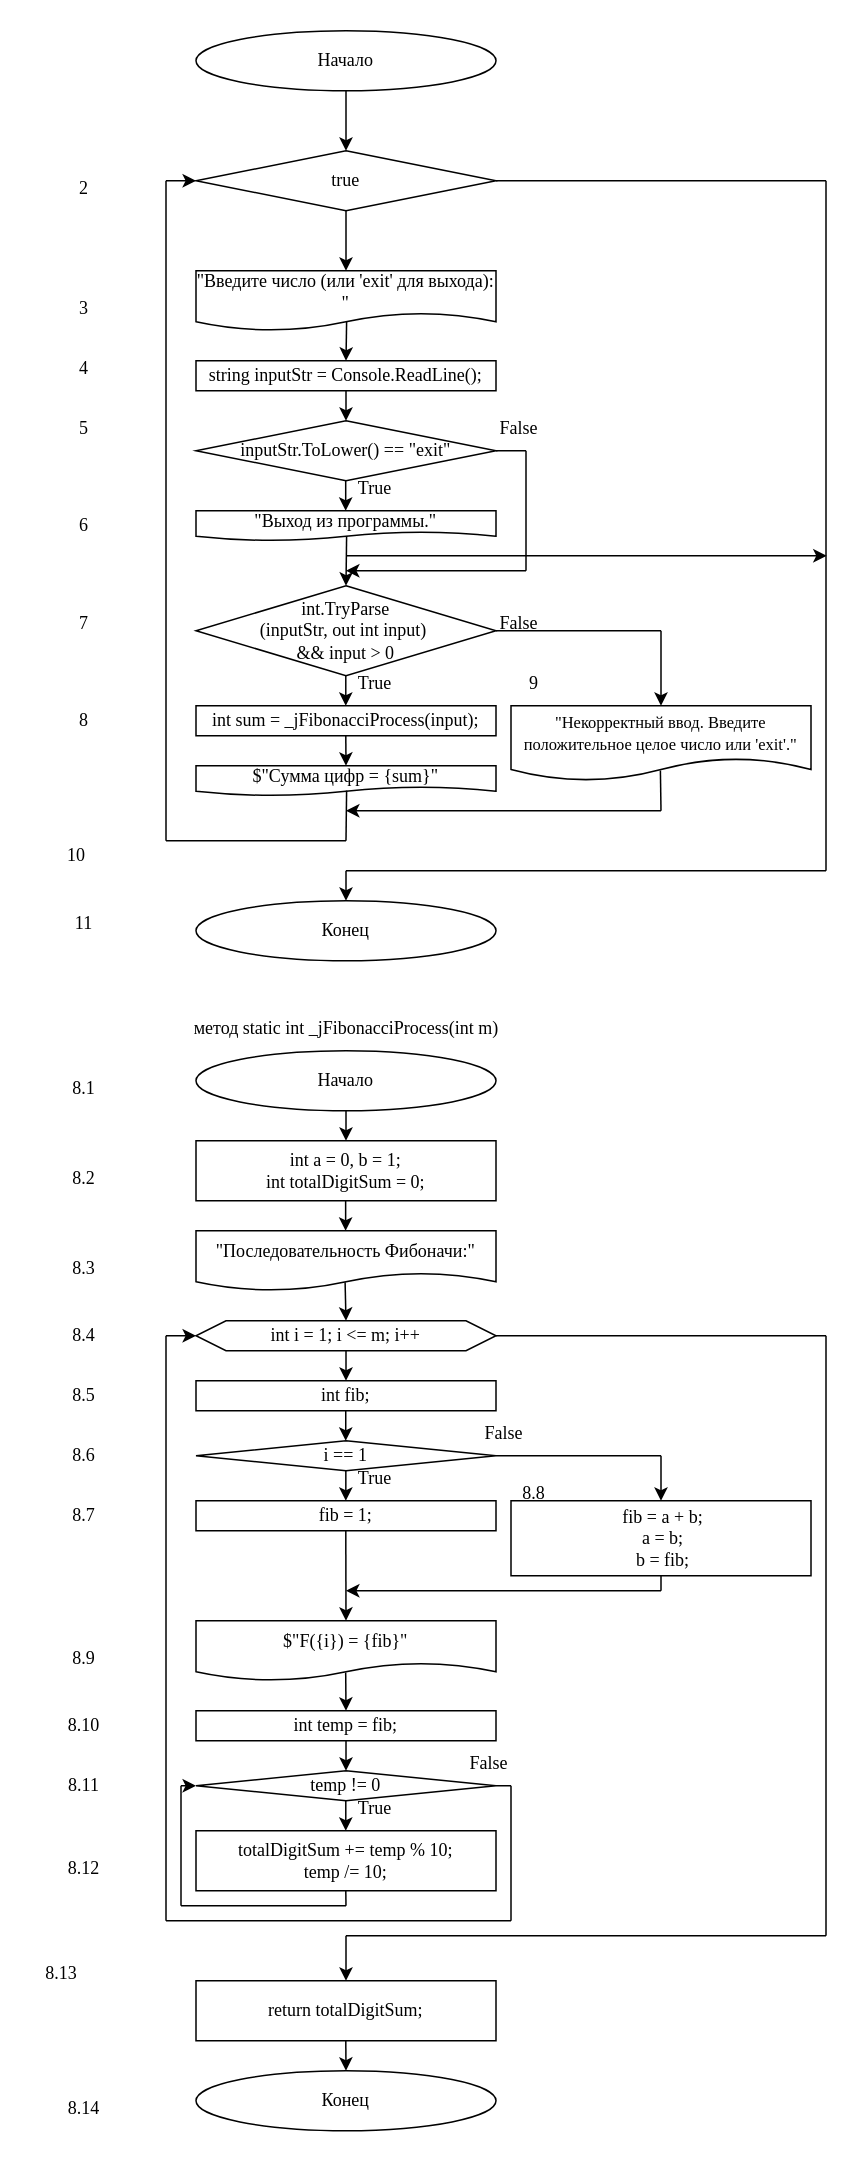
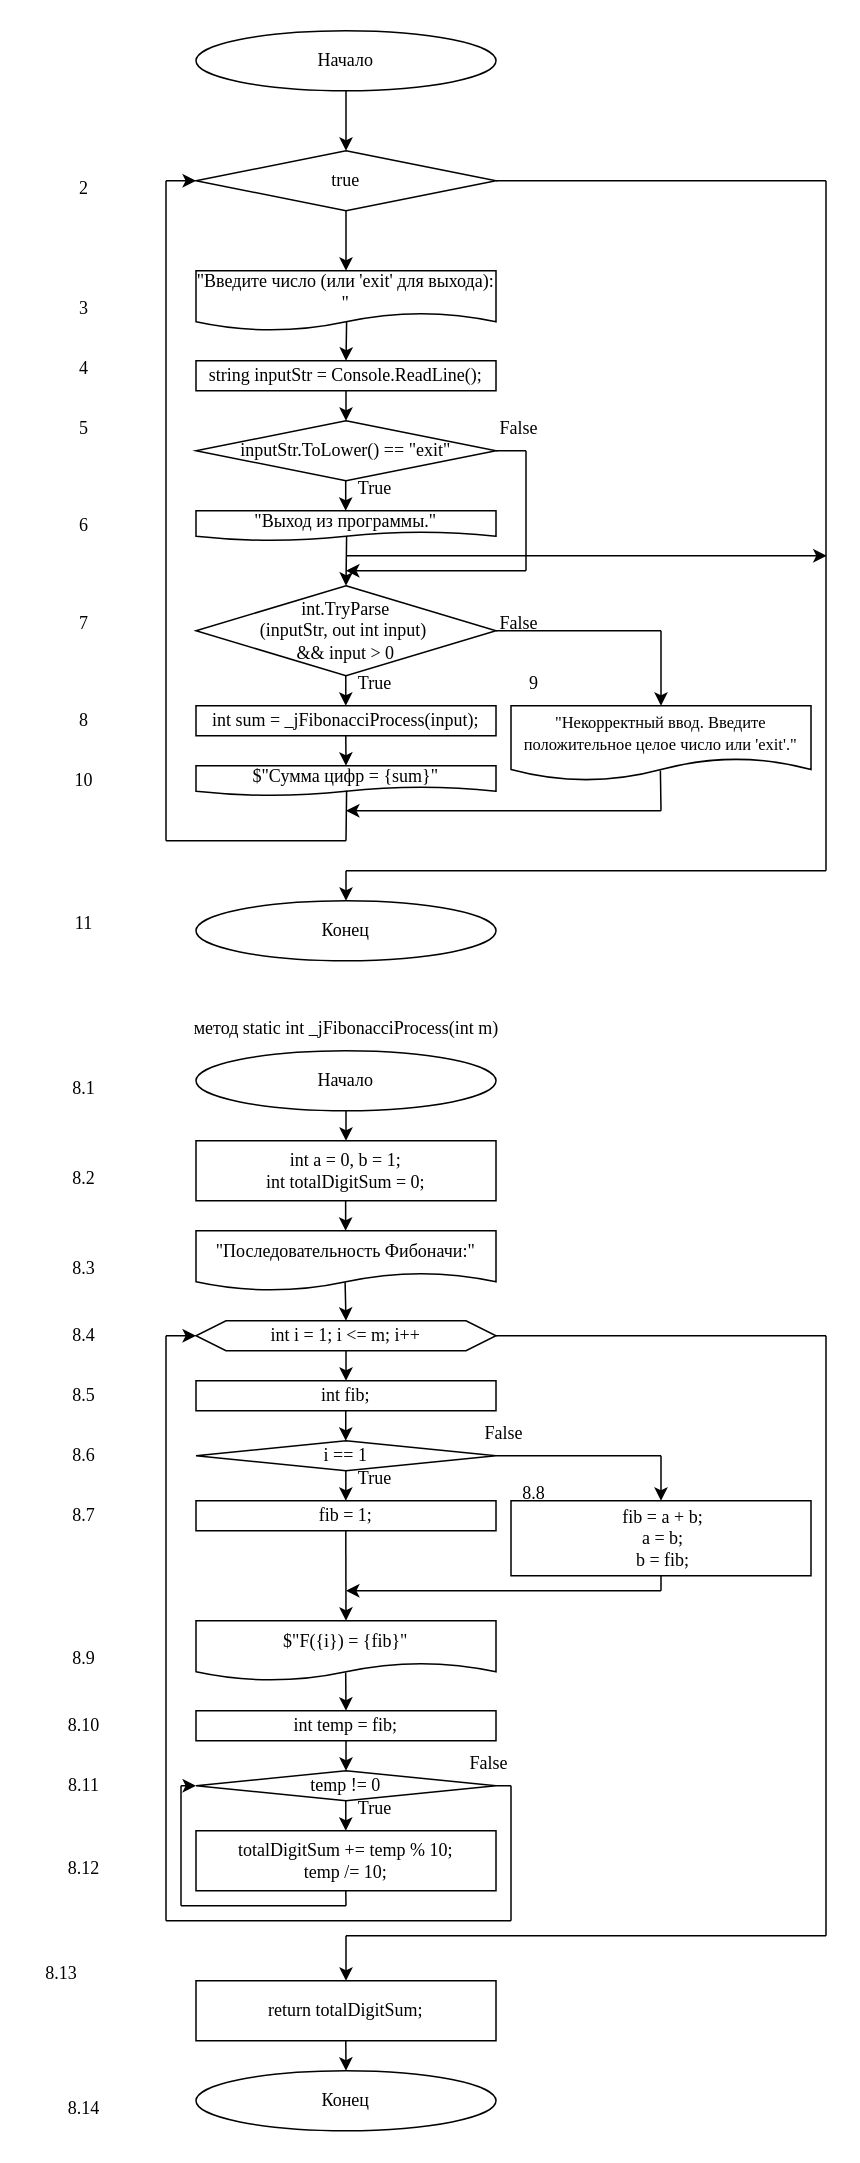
- <mxCell id="49" value="&lt;font face=&quot;Times New Roman&quot;&gt;10&lt;/font&gt;" style="text;html=1;align=center;verticalAlign=middle;resizable=0;points=[];autosize=1;strokeColor=none;fillColor=none;" parent="1" vertex="1"><mxGeometry x="30" y="555" width="40" height="30" as="geometry" /></mxCell>
+ <mxCell id="49" value="&lt;font face=&quot;Times New Roman&quot;&gt;10&lt;/font&gt;" style="text;html=1;align=center;verticalAlign=middle;resizable=0;points=[];autosize=1;strokeColor=none;fillColor=none;" parent="1" vertex="1"><mxGeometry x="35" y="505" width="40" height="30" as="geometry" /></mxCell>
